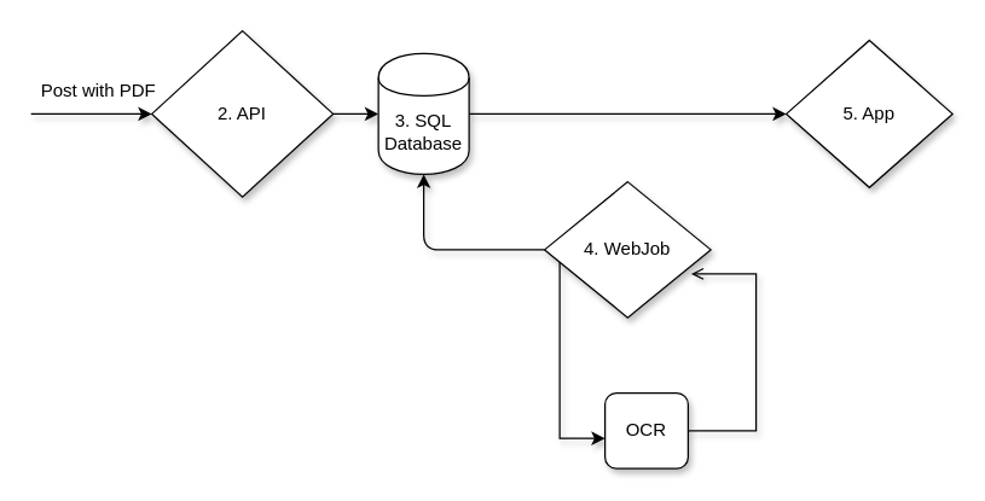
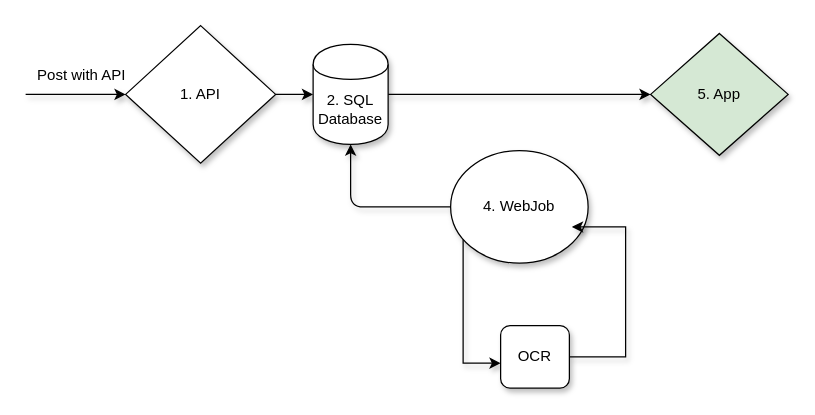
- <mxCell id="5" value="Post with PDF" style="text;html=1;strokeColor=none;fillColor=none;align=center;verticalAlign=middle;whiteSpace=wrap;rounded=0;shadow=1;" vertex="1" parent="1"><mxGeometry x="20" y="50" width="90" height="20" as="geometry" /></mxCell>
+ <mxCell id="5" value="Post with API" style="text;html=1;strokeColor=none;fillColor=none;align=center;verticalAlign=middle;whiteSpace=wrap;rounded=0;shadow=1;" vertex="1" parent="1"><mxGeometry x="20" y="50" width="90" height="20" as="geometry" /></mxCell>
- <mxCell id="4" value="2. API" style="rhombus;whiteSpace=wrap;html=1;shadow=1;" vertex="1" parent="1"><mxGeometry x="100" y="20" width="120" height="110" as="geometry" /></mxCell>
+ <mxCell id="4" value="1. API" style="rhombus;whiteSpace=wrap;html=1;shadow=1;" vertex="1" parent="1"><mxGeometry x="100" y="20" width="120" height="110" as="geometry" /></mxCell>
- <mxCell id="11" value="5. App" style="rhombus;whiteSpace=wrap;html=1;shadow=1;" vertex="1" parent="1"><mxGeometry x="520" y="26.25" width="110" height="97.5" as="geometry" /></mxCell>
+ <mxCell id="11" value="5. App" style="rhombus;whiteSpace=wrap;html=1;shadow=1;fillColor=#d5e8d4;" vertex="1" parent="1"><mxGeometry x="520" y="26.25" width="110" height="97.5" as="geometry" /></mxCell>
- <mxCell id="7" value="3. SQL&lt;br&gt;Database&lt;br&gt;" style="shape=cylinder;whiteSpace=wrap;html=1;boundedLbl=1;backgroundOutline=1;shadow=1;" vertex="1" parent="1"><mxGeometry x="250" y="35" width="60" height="80" as="geometry" /></mxCell>
+ <mxCell id="7" value="2. SQL&lt;br&gt;Database&lt;br&gt;" style="shape=cylinder;whiteSpace=wrap;html=1;boundedLbl=1;backgroundOutline=1;shadow=1;" vertex="1" parent="1"><mxGeometry x="250" y="35" width="60" height="80" as="geometry" /></mxCell>
- <mxCell id="9" value="4. WebJob&lt;br&gt;" style="rhombus;whiteSpace=wrap;html=1;shadow=1;" vertex="1" parent="1"><mxGeometry x="360" y="120" width="110" height="90" as="geometry" /></mxCell>
+ <mxCell id="9" value="4. WebJob&lt;br&gt;" style="ellipse;whiteSpace=wrap;html=1;shadow=1;" vertex="1" parent="1"><mxGeometry x="360" y="120" width="110" height="90" as="geometry" /></mxCell>
- <mxCell id="12" value="" style="edgeStyle=orthogonalEdgeStyle;rounded=0;orthogonalLoop=1;jettySize=auto;html=1;shadow=1;entryX=0.882;entryY=0.678;entryDx=0;entryDy=0;entryPerimeter=0;exitX=1;exitY=0.5;exitDx=0;exitDy=0;endArrow=open;" edge="1" parent="1" source="13" target="9"><mxGeometry relative="1" as="geometry"><mxPoint x="535" y="285" as="targetPoint" /><Array as="points"><mxPoint x="500" y="285" /><mxPoint x="500" y="181" /></Array></mxGeometry></mxCell>
+ <mxCell id="12" value="" style="edgeStyle=orthogonalEdgeStyle;rounded=0;orthogonalLoop=1;jettySize=auto;html=1;shadow=1;entryX=0.882;entryY=0.678;entryDx=0;entryDy=0;entryPerimeter=0;exitX=1;exitY=0.5;exitDx=0;exitDy=0;" edge="1" parent="1" source="13" target="9"><mxGeometry relative="1" as="geometry"><mxPoint x="535" y="285" as="targetPoint" /><Array as="points"><mxPoint x="500" y="285" /><mxPoint x="500" y="181" /></Array></mxGeometry></mxCell>
